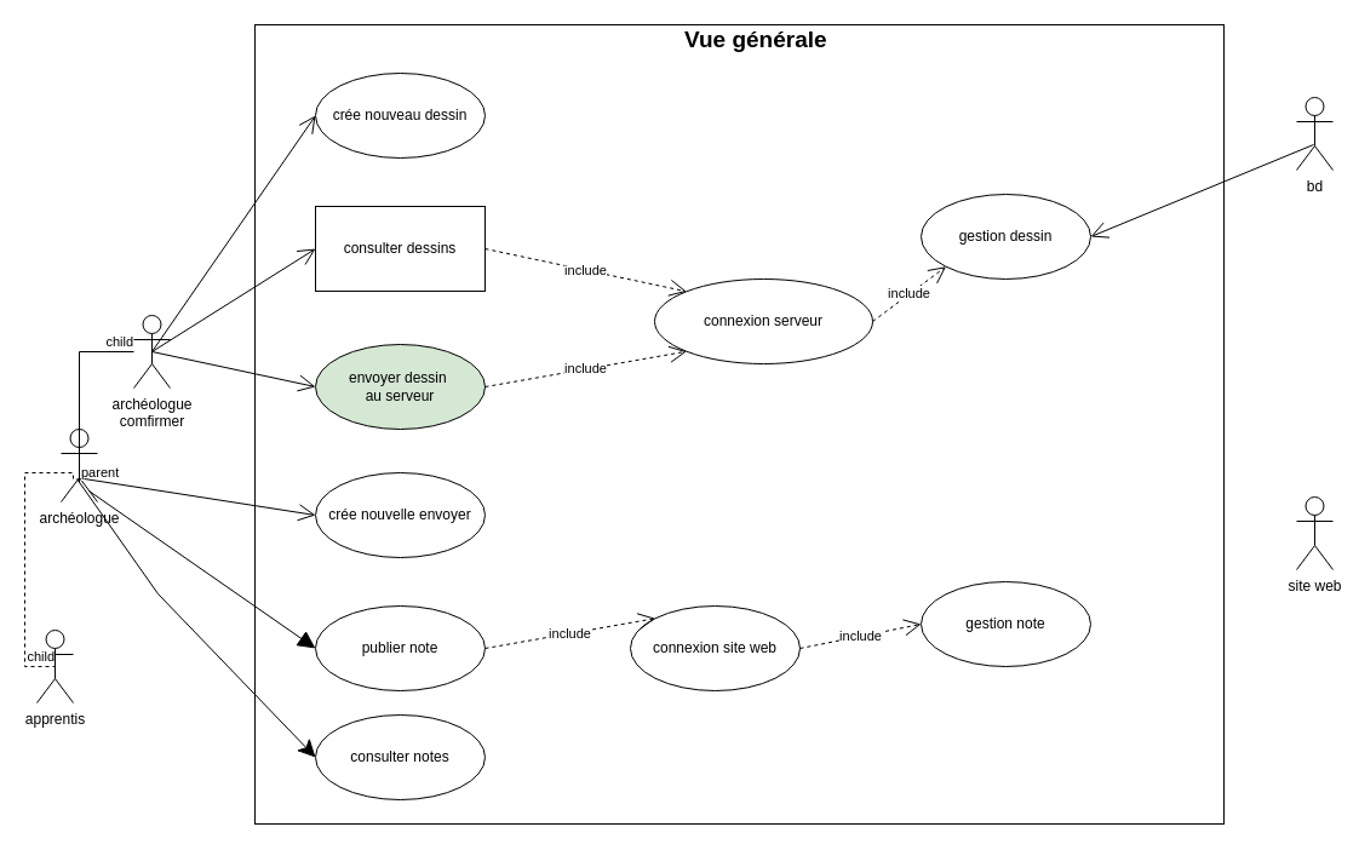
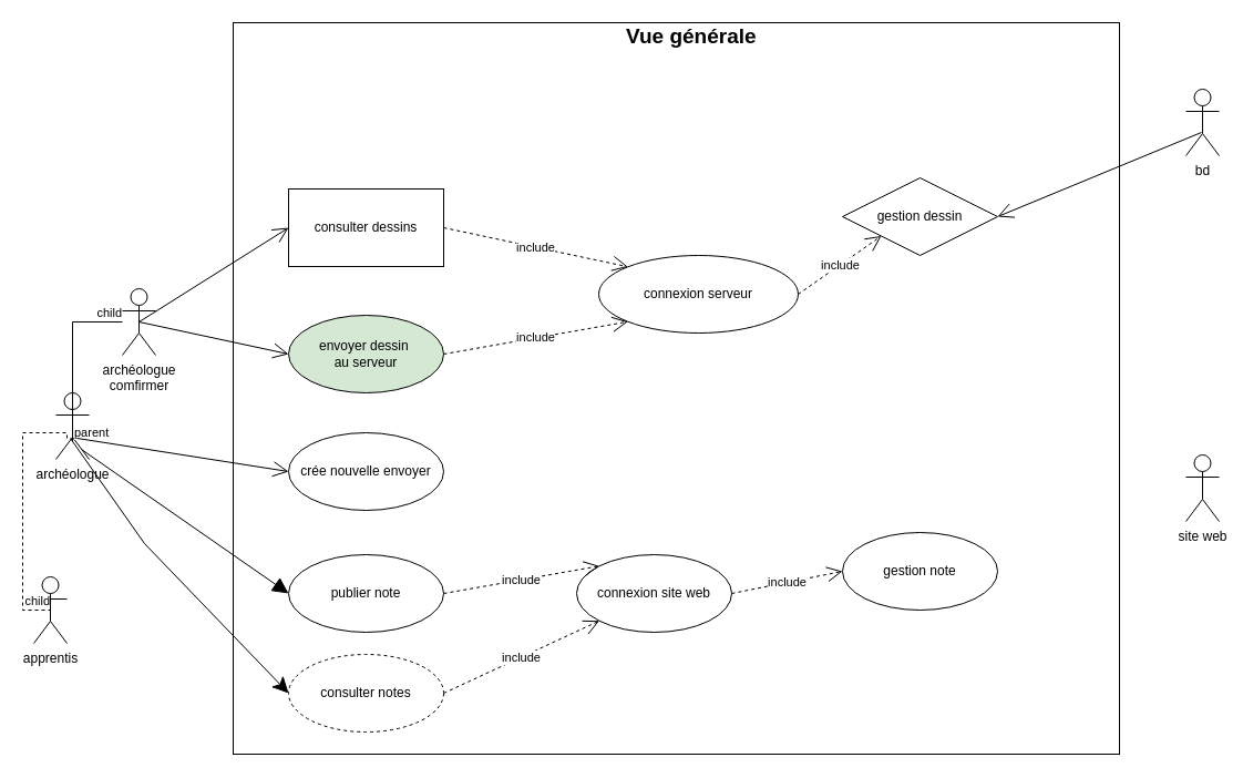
- <mxCell id="8" value="crée nouveau dessin" style="ellipse;whiteSpace=wrap;html=1;" vertex="1" parent="1"><mxGeometry x="260" y="60" width="140" height="70" as="geometry" /></mxCell>
- <mxCell id="11" value="" style="endArrow=open;endFill=1;endSize=12;html=1;rounded=0;exitX=0.5;exitY=0.5;exitDx=0;exitDy=0;exitPerimeter=0;entryX=0;entryY=0.5;entryDx=0;entryDy=0;" edge="1" parent="1" source="3" target="8"><mxGeometry width="160" relative="1" as="geometry"><mxPoint x="120" y="290" as="sourcePoint" /><mxPoint x="280" y="290" as="targetPoint" /></mxGeometry></mxCell>
- <mxCell id="16" value="gestion dessin" style="ellipse;whiteSpace=wrap;html=1;" vertex="1" parent="1"><mxGeometry x="760" y="160" width="140" height="70" as="geometry" /></mxCell>
+ <mxCell id="16" value="gestion dessin" style="rhombus;whiteSpace=wrap;html=1;" vertex="1" parent="1"><mxGeometry x="760" y="160" width="140" height="70" as="geometry" /></mxCell>
+ <mxCell id="35" value="include" style="endArrow=open;endSize=12;dashed=1;html=1;rounded=0;exitX=1;exitY=0.5;exitDx=0;exitDy=0;entryX=0;entryY=1;entryDx=0;entryDy=0;" edge="1" parent="1" source="15" target="6"><mxGeometry width="160" relative="1" as="geometry"><mxPoint x="500" y="540" as="sourcePoint" /><mxPoint x="660" y="540" as="targetPoint" /></mxGeometry></mxCell>
- <mxCell id="15" value="consulter notes" style="ellipse;whiteSpace=wrap;html=1;" vertex="1" parent="1"><mxGeometry x="260" y="590" width="140" height="70" as="geometry" /></mxCell>
+ <mxCell id="15" value="consulter notes" style="ellipse;whiteSpace=wrap;html=1;dashed=1;" vertex="1" parent="1"><mxGeometry x="260" y="590" width="140" height="70" as="geometry" /></mxCell>
